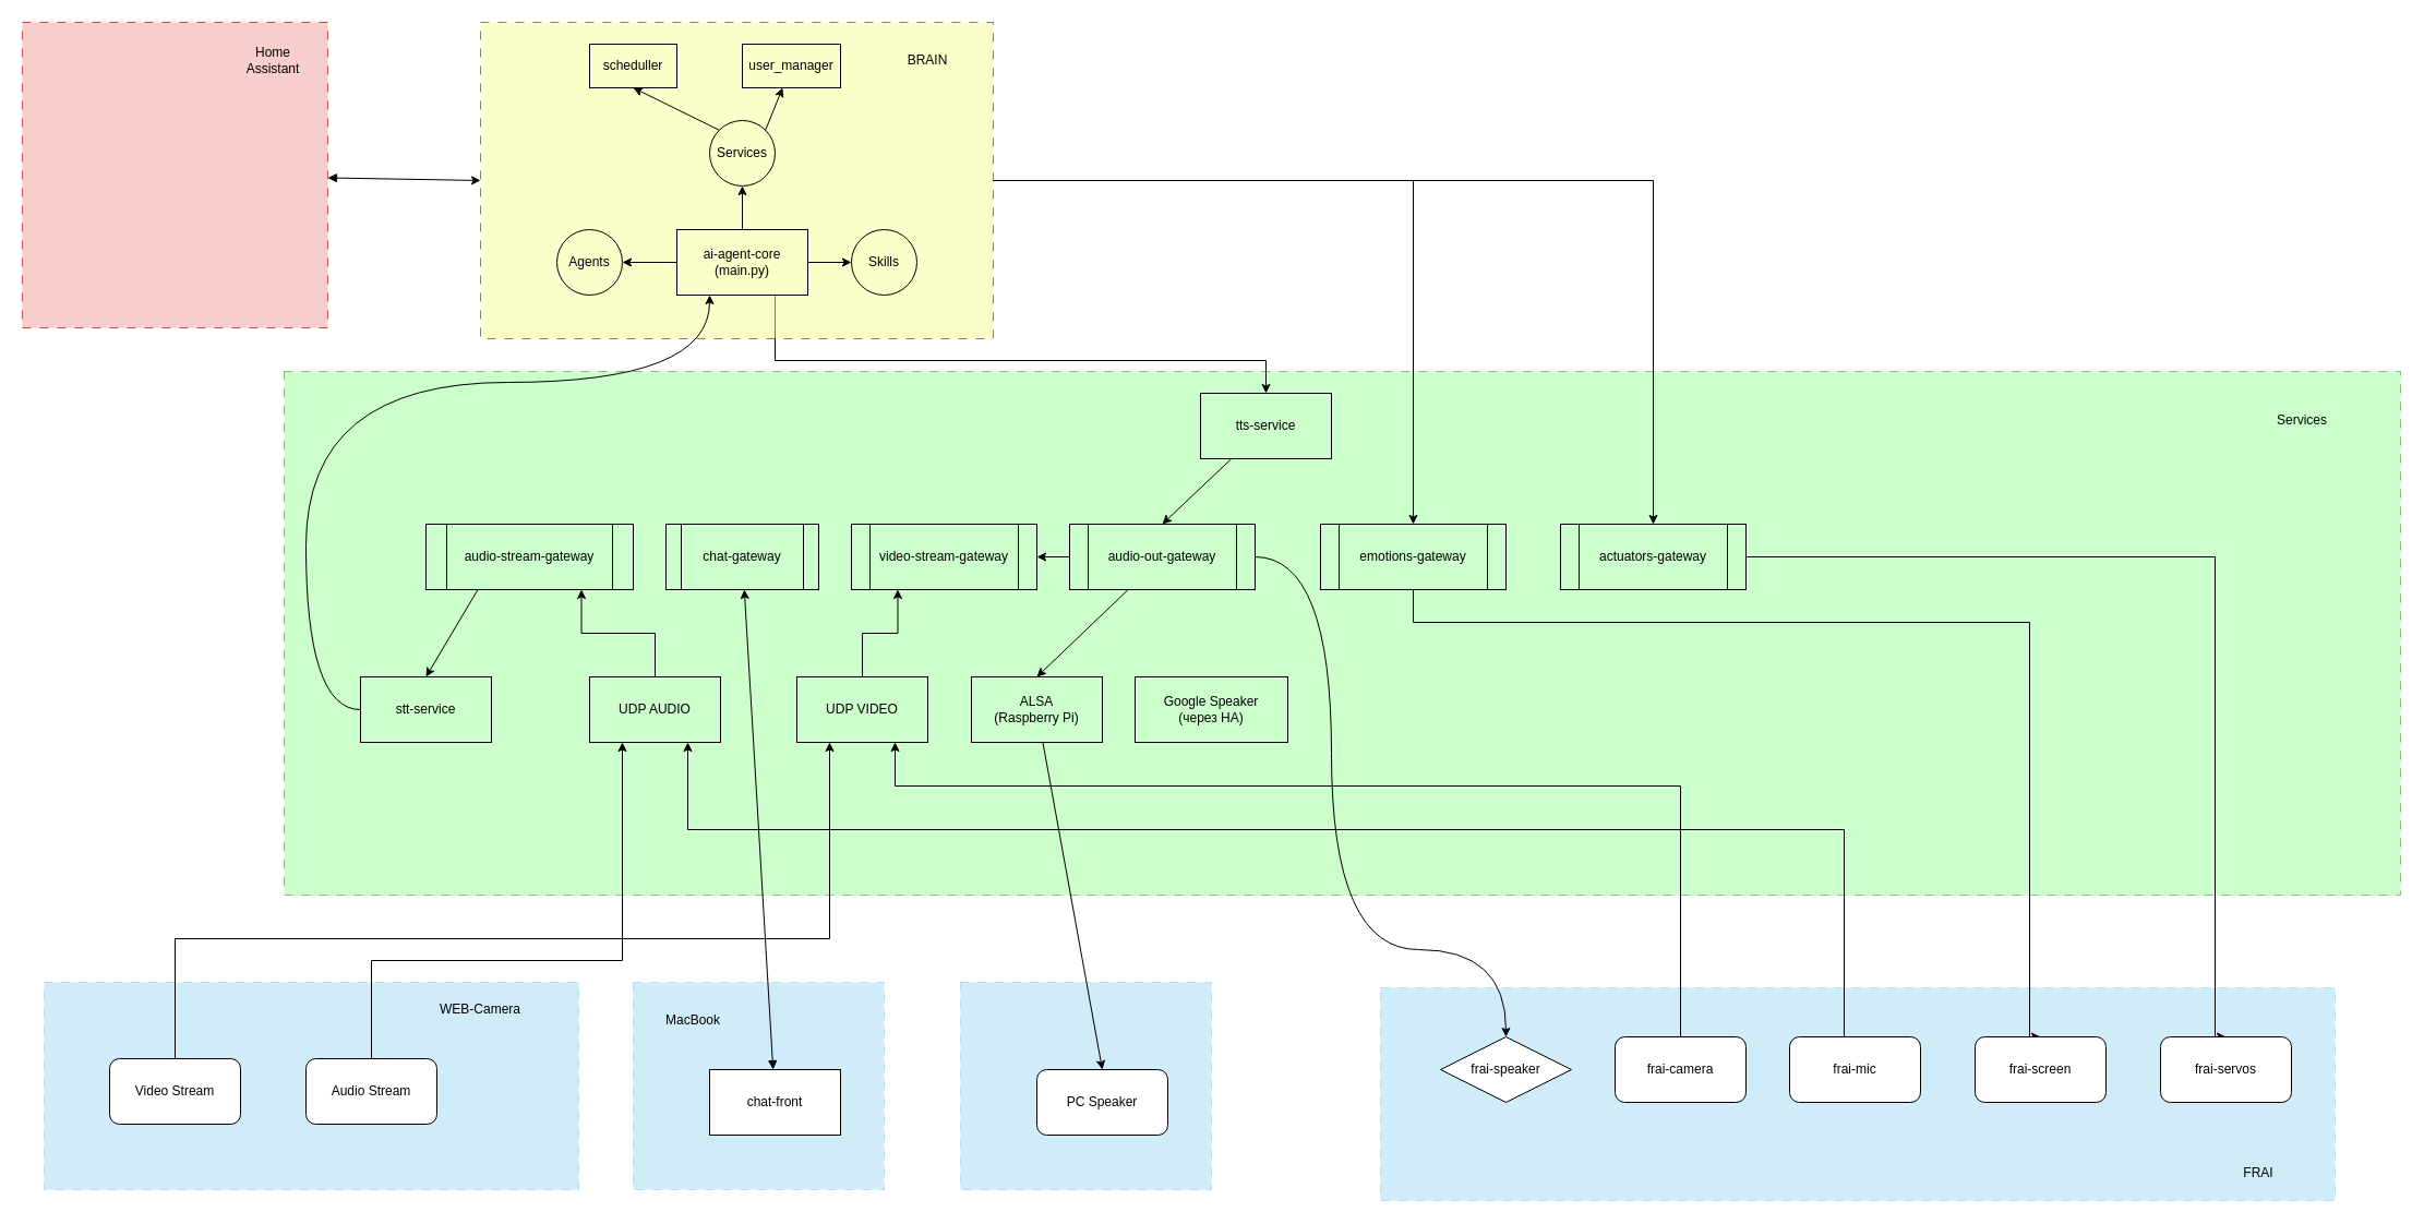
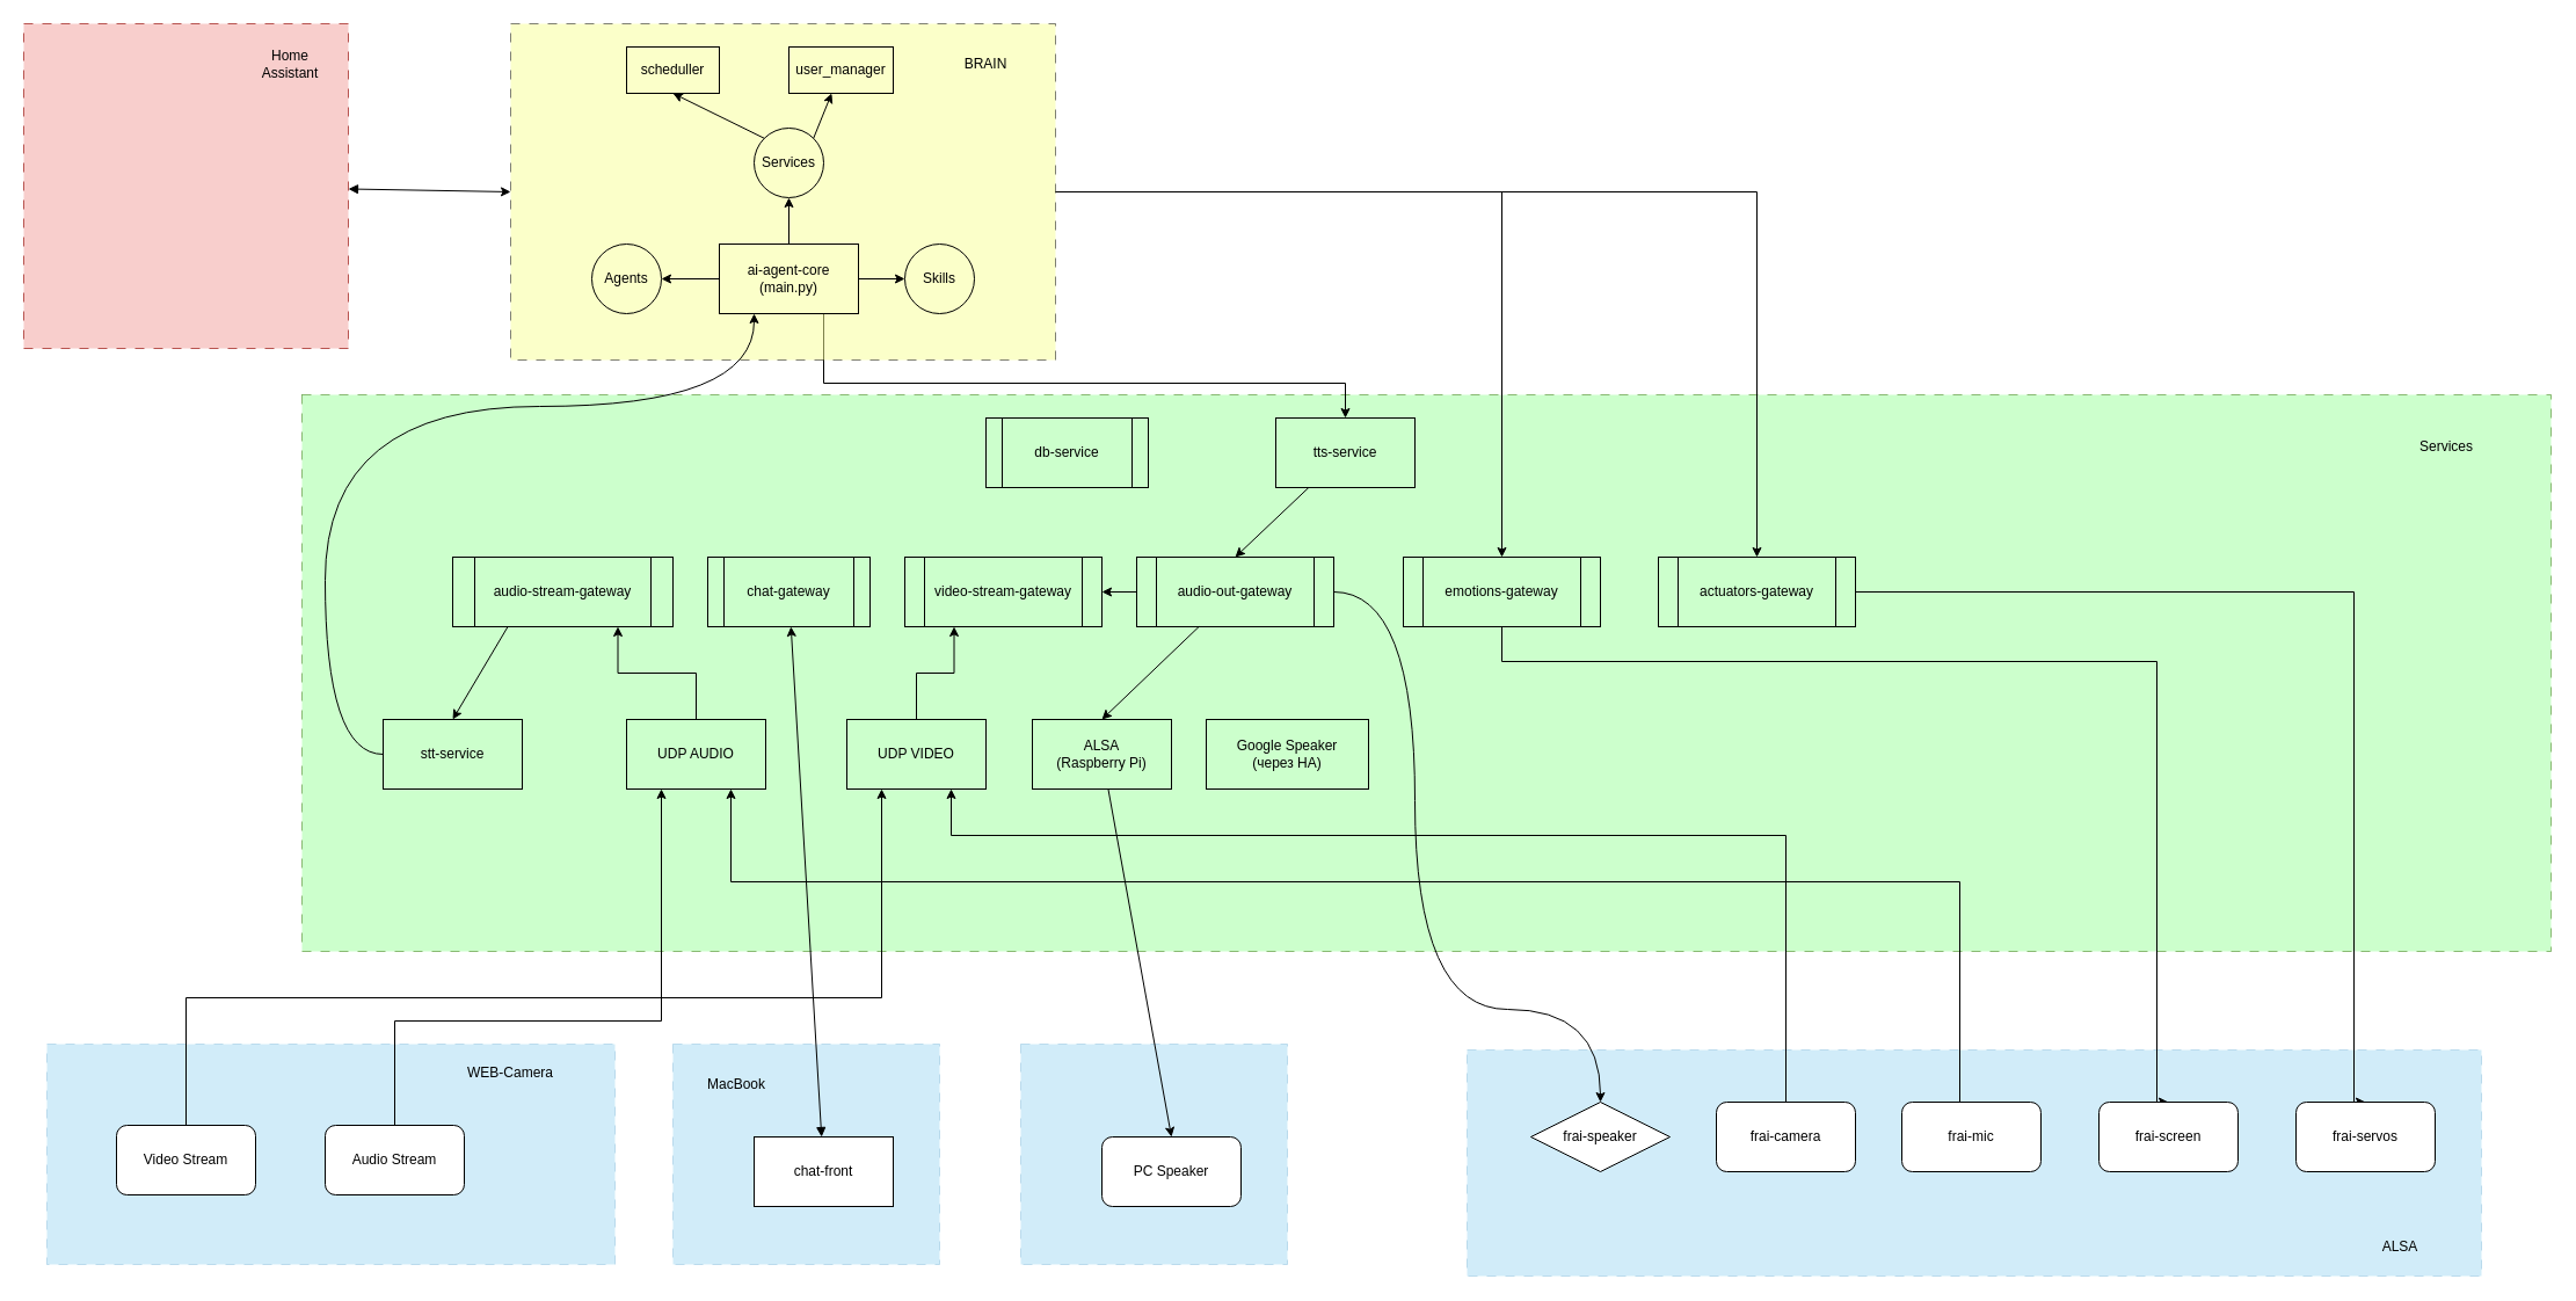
+ <mxCell id="25" value="db-service" style="shape=process;whiteSpace=wrap;html=1;backgroundOutline=1;fillColor=none;" vertex="1" parent="1"><mxGeometry x="850" y="360" width="140" height="60" as="geometry" /></mxCell>
- <mxCell id="63" value="FRAI" style="text;html=1;align=center;verticalAlign=middle;whiteSpace=wrap;rounded=0;" vertex="1" parent="1"><mxGeometry x="2040" y="1060" width="60" height="30" as="geometry" /></mxCell>
+ <mxCell id="63" value="ALSA" style="text;html=1;align=center;verticalAlign=middle;whiteSpace=wrap;rounded=0;" vertex="1" parent="1"><mxGeometry x="2040" y="1060" width="60" height="30" as="geometry" /></mxCell>
